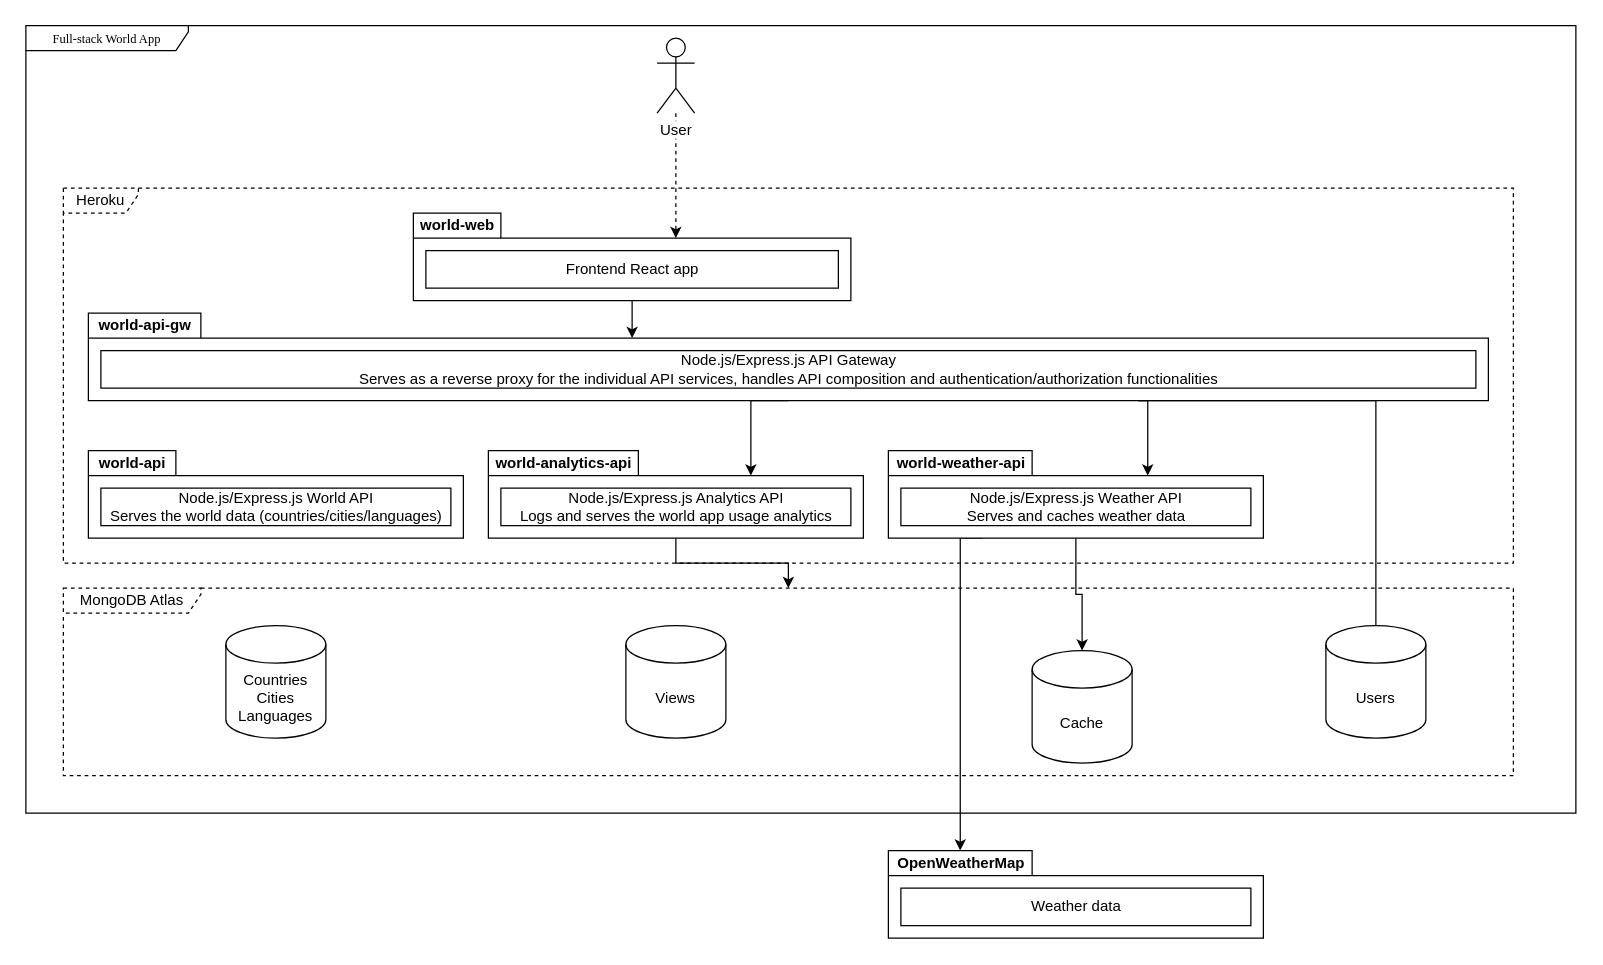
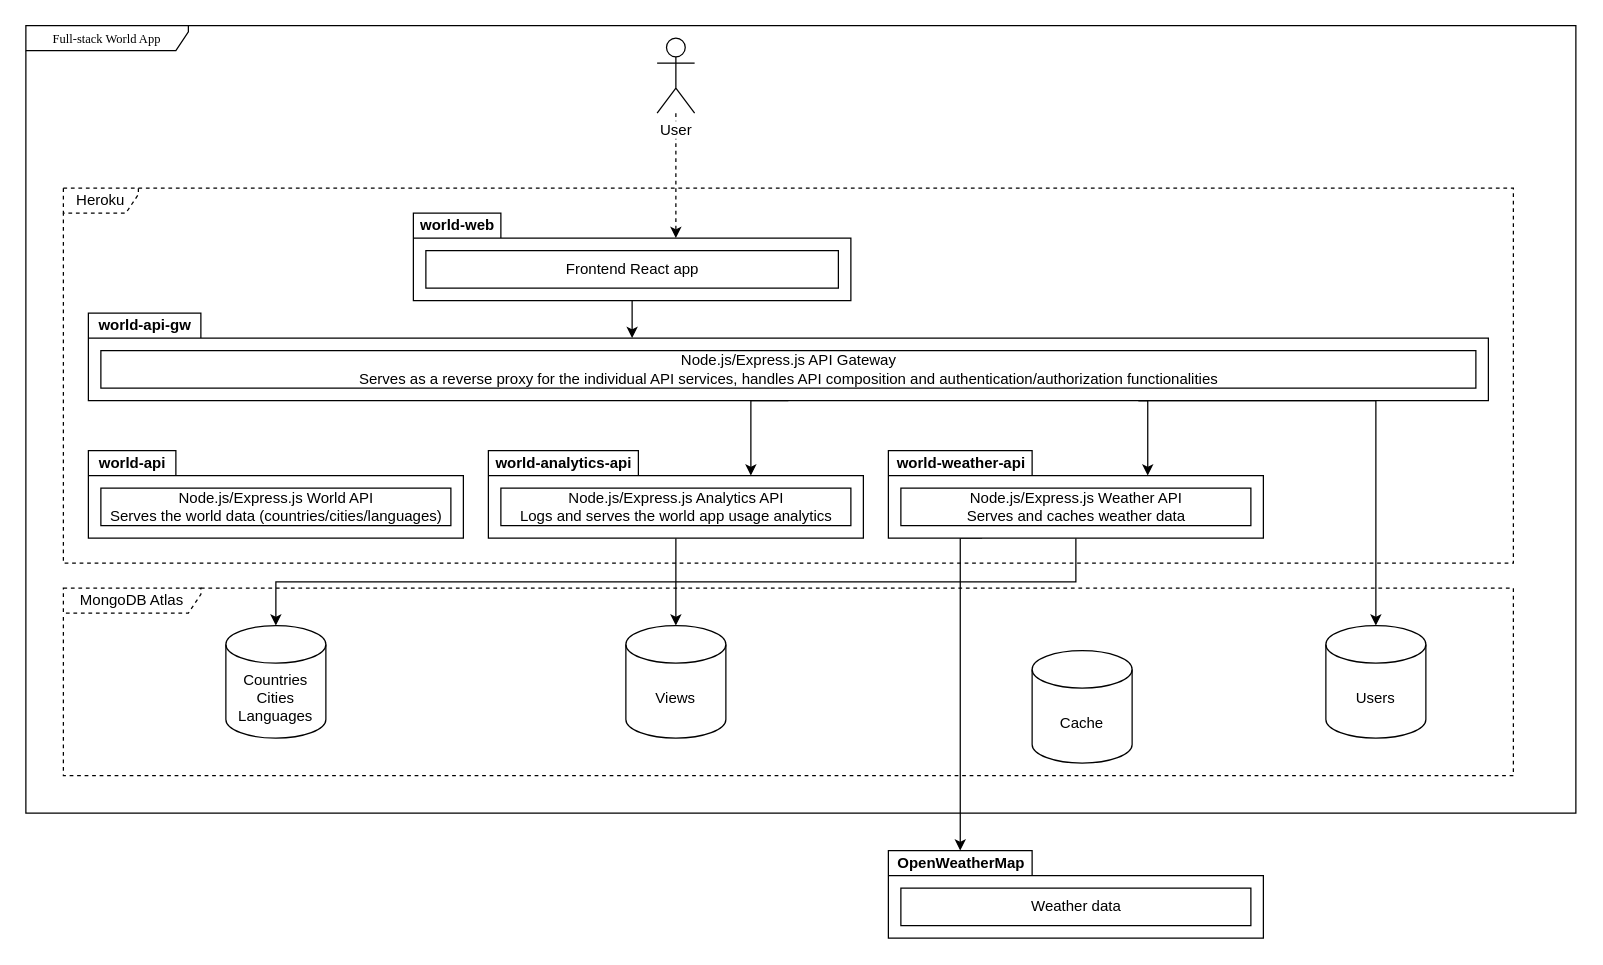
- <mxCell id="12" style="edgeStyle=orthogonalEdgeStyle;rounded=0;orthogonalLoop=1;jettySize=auto;html=1;exitX=0.5;exitY=1;exitDx=0;exitDy=0;exitPerimeter=0;" edge="1" parent="1" source="13" target="3"><mxGeometry relative="1" as="geometry" /></mxCell>
+ <mxCell id="12" style="edgeStyle=orthogonalEdgeStyle;rounded=0;orthogonalLoop=1;jettySize=auto;html=1;exitX=0.5;exitY=1;exitDx=0;exitDy=0;exitPerimeter=0;entryX=0.5;entryY=0;entryDx=0;entryDy=0;entryPerimeter=0;" edge="1" parent="1" source="13" target="25"><mxGeometry relative="1" as="geometry" /></mxCell>
- <mxCell id="15" style="edgeStyle=orthogonalEdgeStyle;rounded=0;orthogonalLoop=1;jettySize=auto;html=1;exitX=0.5;exitY=1;exitDx=0;exitDy=0;exitPerimeter=0;entryX=0.5;entryY=0;entryDx=0;entryDy=0;entryPerimeter=0;" edge="1" parent="1" source="17" target="26"><mxGeometry relative="1" as="geometry" /></mxCell>
+ <mxCell id="15" style="edgeStyle=orthogonalEdgeStyle;rounded=0;orthogonalLoop=1;jettySize=auto;html=1;exitX=0.5;exitY=1;exitDx=0;exitDy=0;exitPerimeter=0;" edge="1" parent="1" source="17" target="19"><mxGeometry relative="1" as="geometry" /></mxCell>
- <mxCell id="20" style="edgeStyle=orthogonalEdgeStyle;rounded=0;orthogonalLoop=1;jettySize=auto;html=1;exitX=0.75;exitY=1;exitDx=0;exitDy=0;exitPerimeter=0;endArrow=none;" edge="1" parent="1" source="23" target="27"><mxGeometry relative="1" as="geometry"><mxPoint x="1100" y="500" as="targetPoint" /><Array as="points"><mxPoint x="1100" y="320" /></Array></mxGeometry></mxCell>
+ <mxCell id="20" style="edgeStyle=orthogonalEdgeStyle;rounded=0;orthogonalLoop=1;jettySize=auto;html=1;exitX=0.75;exitY=1;exitDx=0;exitDy=0;exitPerimeter=0;" edge="1" parent="1" source="23" target="27"><mxGeometry relative="1" as="geometry"><mxPoint x="1100" y="500" as="targetPoint" /><Array as="points"><mxPoint x="1100" y="320" /></Array></mxGeometry></mxCell>
